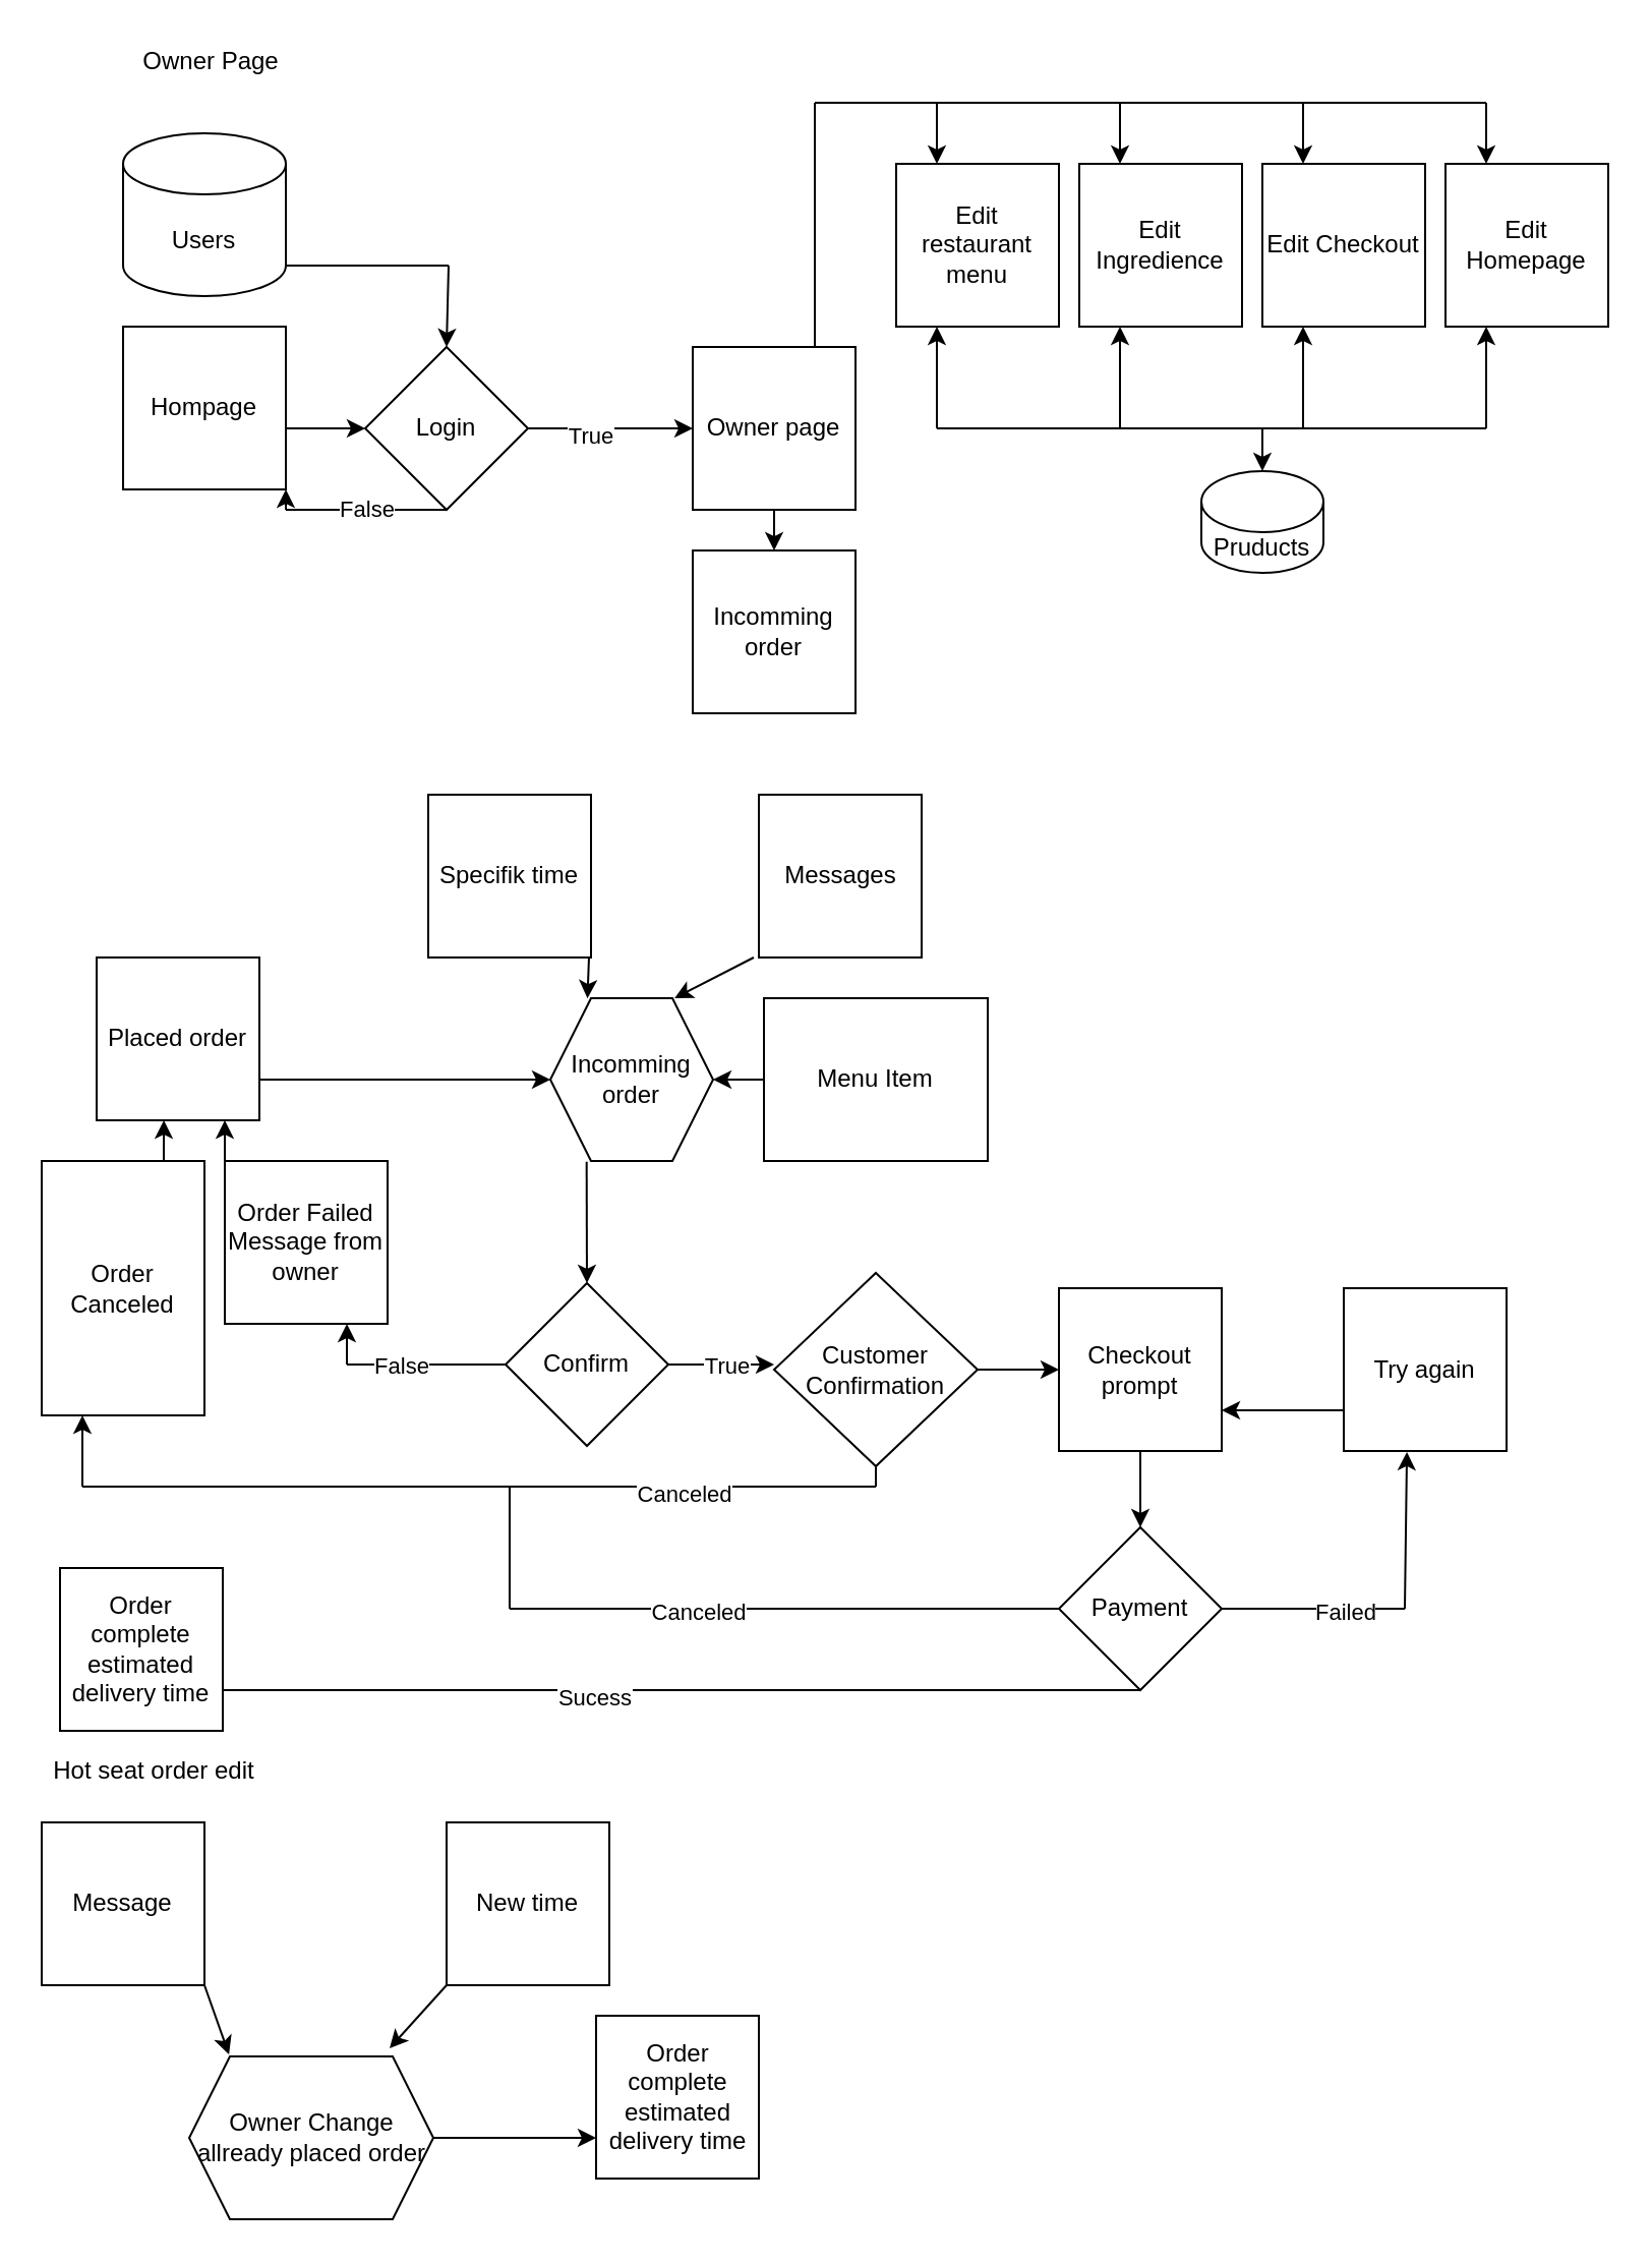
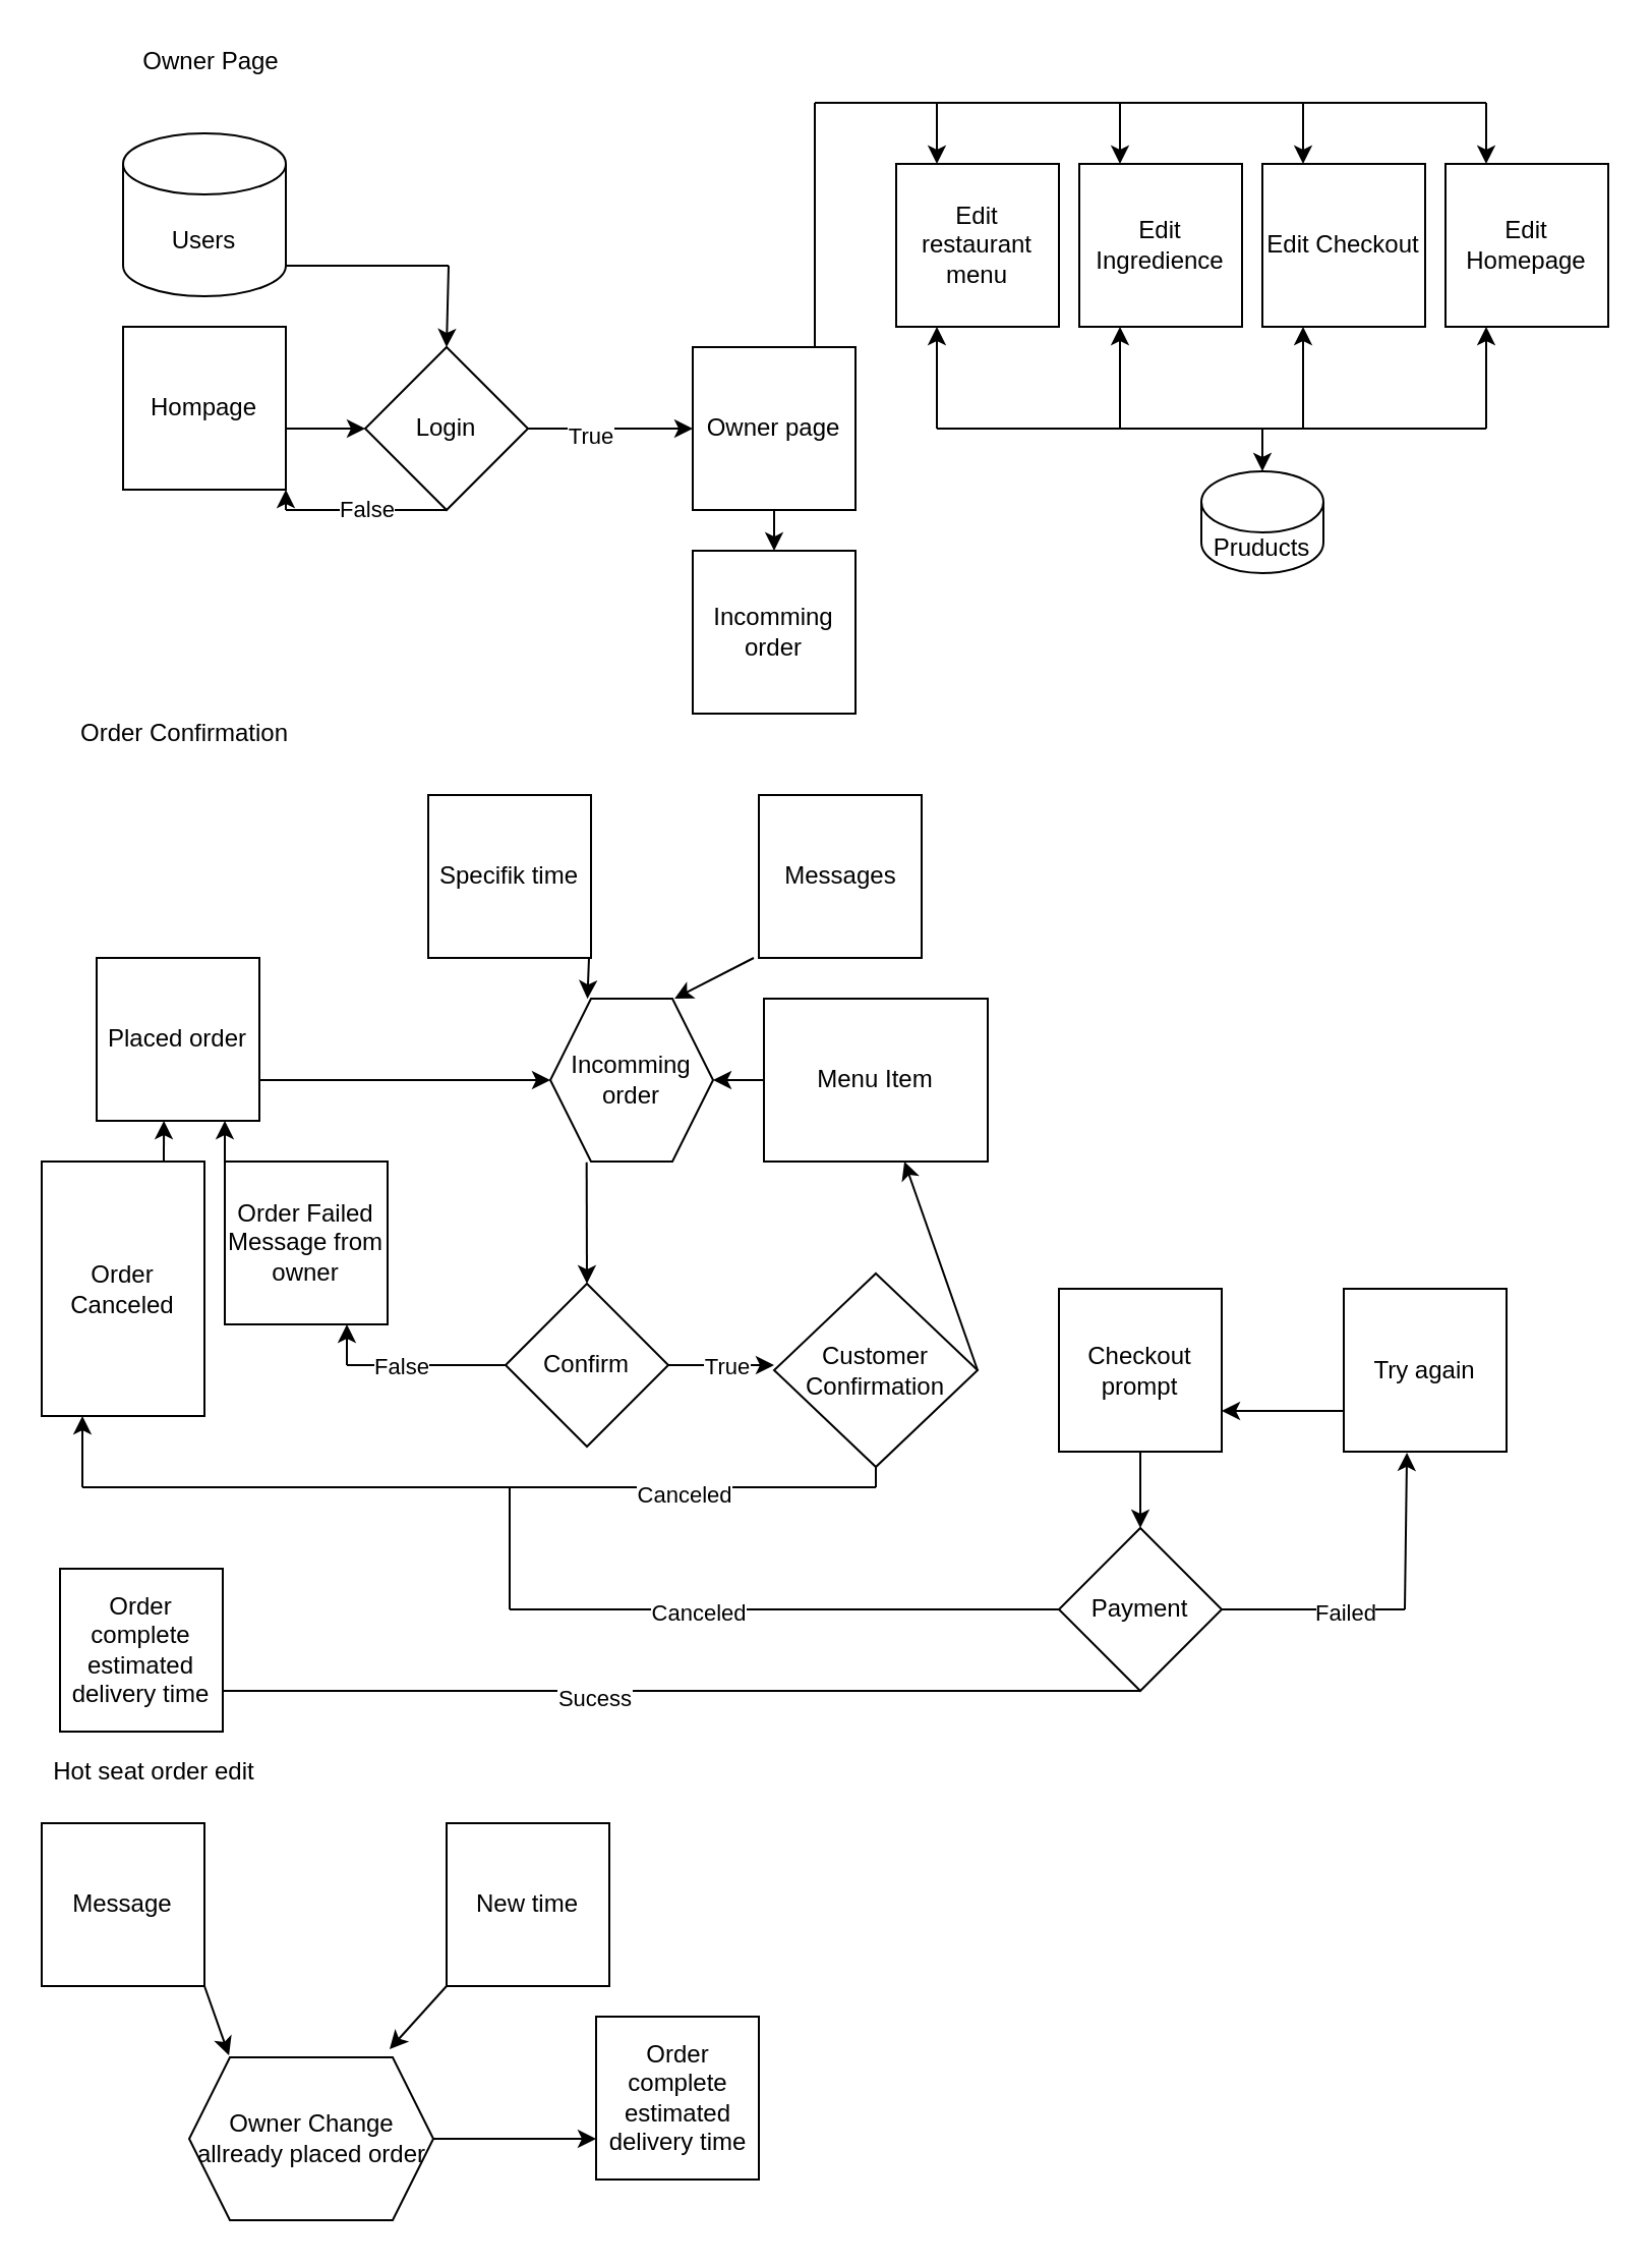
+ <mxCell id="32" value="Order Confirmation" style="text;html=1;align=center;verticalAlign=middle;resizable=0;points=[];autosize=1;" vertex="1" parent="1"><mxGeometry x="30" y="350" width="120" height="20" as="geometry" /></mxCell>
- <mxCell id="59" value="" style="endArrow=classic;html=1;entryX=0;entryY=0.5;entryDx=0;entryDy=0;exitX=1;exitY=0.5;exitDx=0;exitDy=0;" edge="1" parent="1" source="52" target="51"><mxGeometry width="50" height="50" relative="1" as="geometry"><mxPoint x="540" y="800" as="sourcePoint" /><mxPoint x="590" y="750" as="targetPoint" /></mxGeometry></mxCell>
+ <mxCell id="59" value="" style="endArrow=classic;html=1;exitX=1;exitY=0.5;exitDx=0;exitDy=0;" edge="1" parent="1" source="52" target="39"><mxGeometry width="50" height="50" relative="1" as="geometry"><mxPoint x="540" y="800" as="sourcePoint" /><mxPoint x="590" y="750" as="targetPoint" /></mxGeometry></mxCell>
